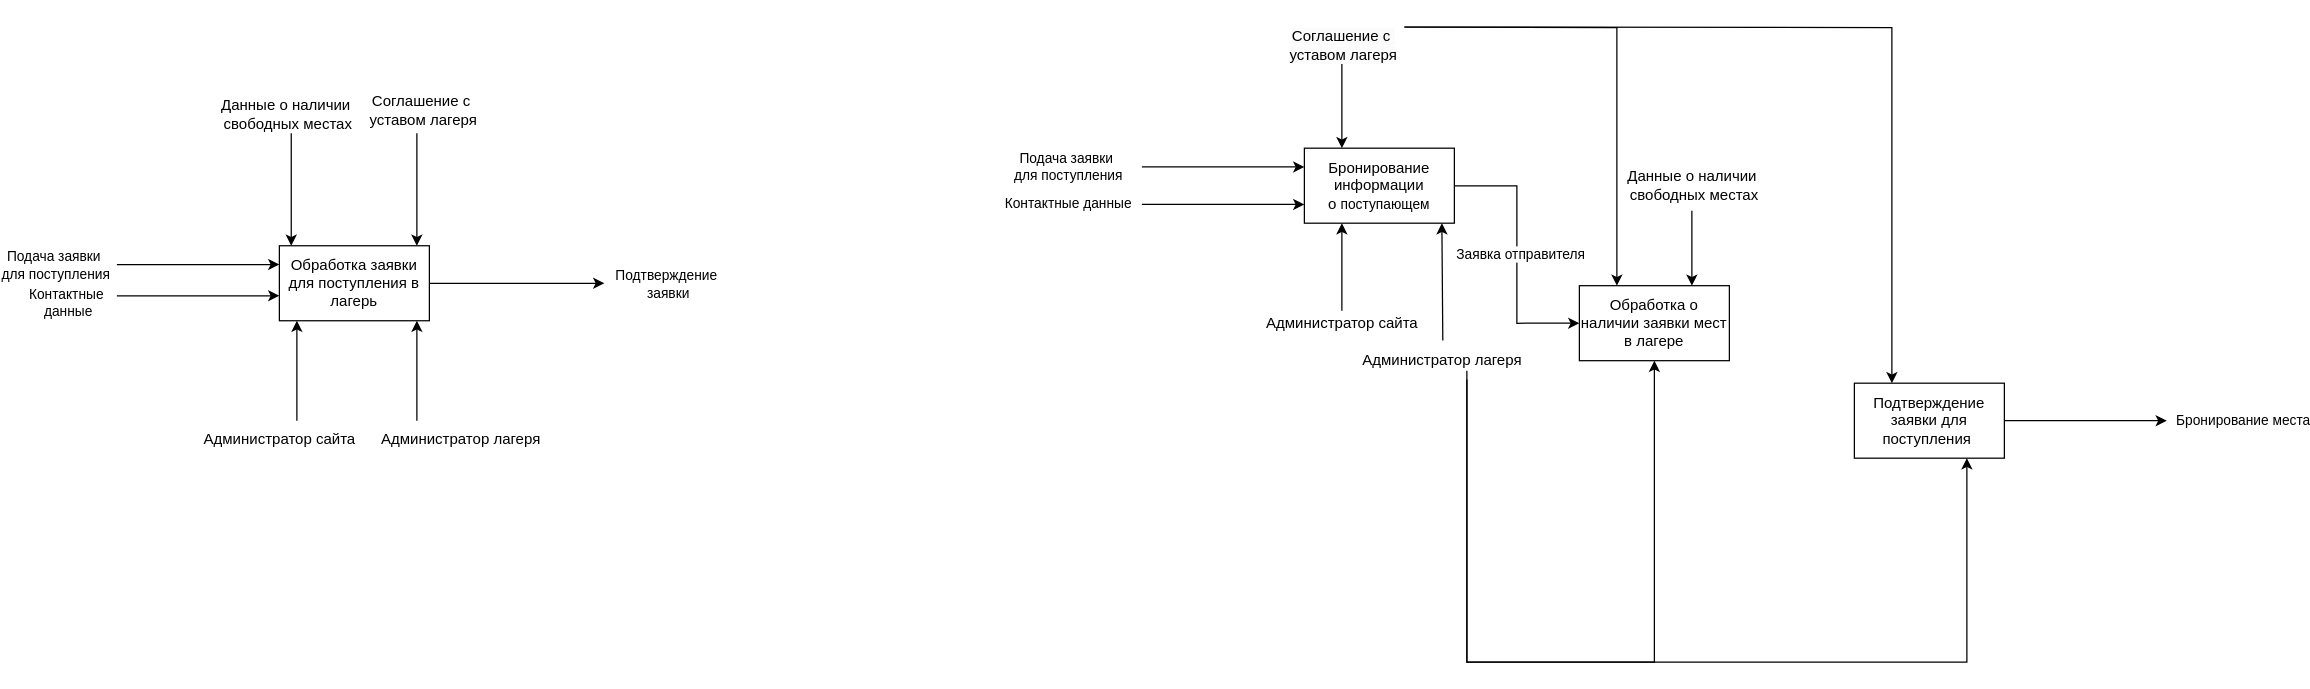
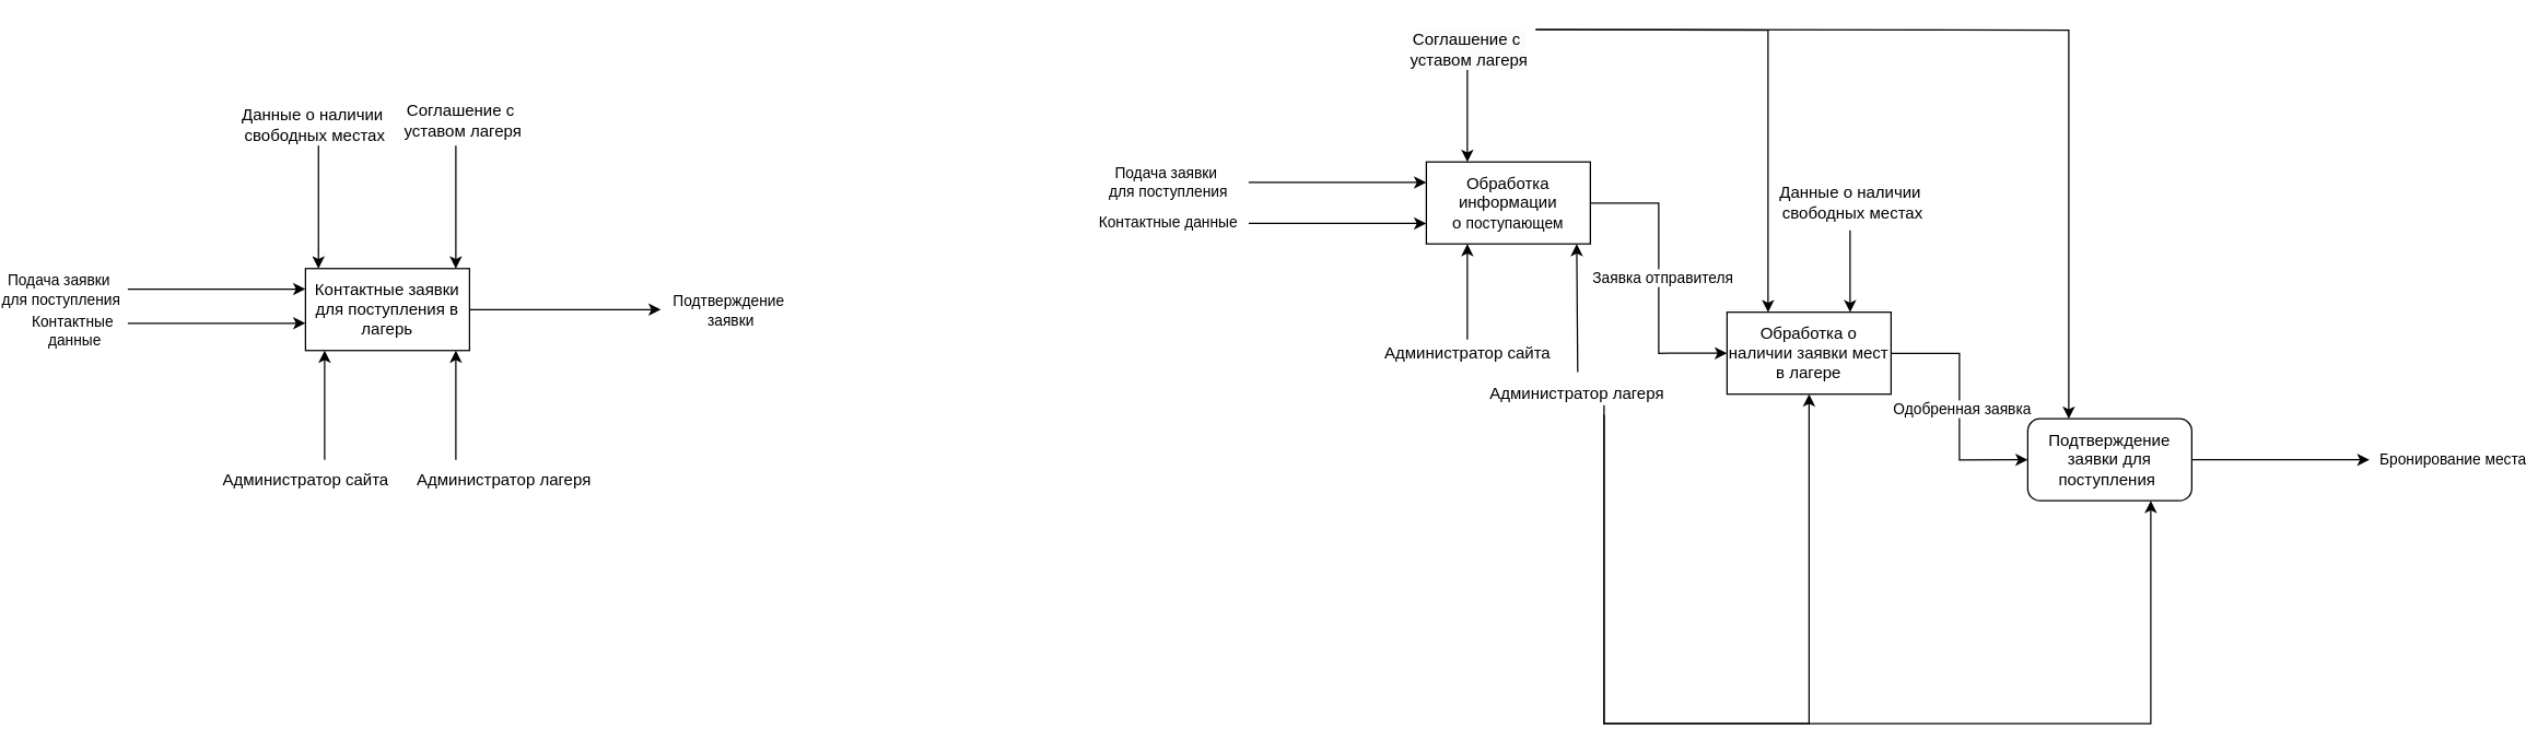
- <mxCell id="19" value="Бронирование информации о&amp;nbsp;&lt;span style=&quot;font-size: 11px; text-wrap: nowrap; background-color: rgb(255, 255, 255);&quot;&gt;поступающем&lt;/span&gt;" style="rounded=0;whiteSpace=wrap;html=1;" vertex="1" parent="1"><mxGeometry x="970" y="117.95" width="120" height="60" as="geometry" /></mxCell>
+ <mxCell id="19" value="Обработка информации о&amp;nbsp;&lt;span style=&quot;font-size: 11px; text-wrap: nowrap; background-color: rgb(255, 255, 255);&quot;&gt;поступающем&lt;/span&gt;" style="rounded=0;whiteSpace=wrap;html=1;" vertex="1" parent="1"><mxGeometry x="970" y="117.95" width="120" height="60" as="geometry" /></mxCell>
- <mxCell id="2" value="Обработка заявки для поступления в лагерь" style="rounded=0;whiteSpace=wrap;html=1;" vertex="1" parent="1"><mxGeometry x="150" y="196" width="120" height="60" as="geometry" /></mxCell>
+ <mxCell id="2" value="Контактные заявки для поступления в лагерь" style="rounded=0;whiteSpace=wrap;html=1;" vertex="1" parent="1"><mxGeometry x="150" y="196" width="120" height="60" as="geometry" /></mxCell>
+ <mxCell id="28" style="edgeStyle=orthogonalEdgeStyle;rounded=0;orthogonalLoop=1;jettySize=auto;html=1;entryX=0;entryY=0.5;entryDx=0;entryDy=0;" edge="1" parent="1" source="30" target="33"><mxGeometry relative="1" as="geometry" /></mxCell>
+ <mxCell id="29" value="Одобренная заявка" style="edgeLabel;html=1;align=center;verticalAlign=middle;resizable=0;points=[];" vertex="1" connectable="0" parent="28"><mxGeometry x="0.011" y="1" relative="1" as="geometry"><mxPoint as="offset" /></mxGeometry></mxCell>
- <mxCell id="33" value="Подтверждение заявки для поступления&amp;nbsp;" style="rounded=0;whiteSpace=wrap;html=1;" vertex="1" parent="1"><mxGeometry x="1410" y="305.95" width="120" height="60" as="geometry" /></mxCell>
+ <mxCell id="33" value="Подтверждение заявки для поступления&amp;nbsp;" style="whiteSpace=wrap;html=1;rounded=1;" vertex="1" parent="1"><mxGeometry x="1410" y="305.95" width="120" height="60" as="geometry" /></mxCell>
